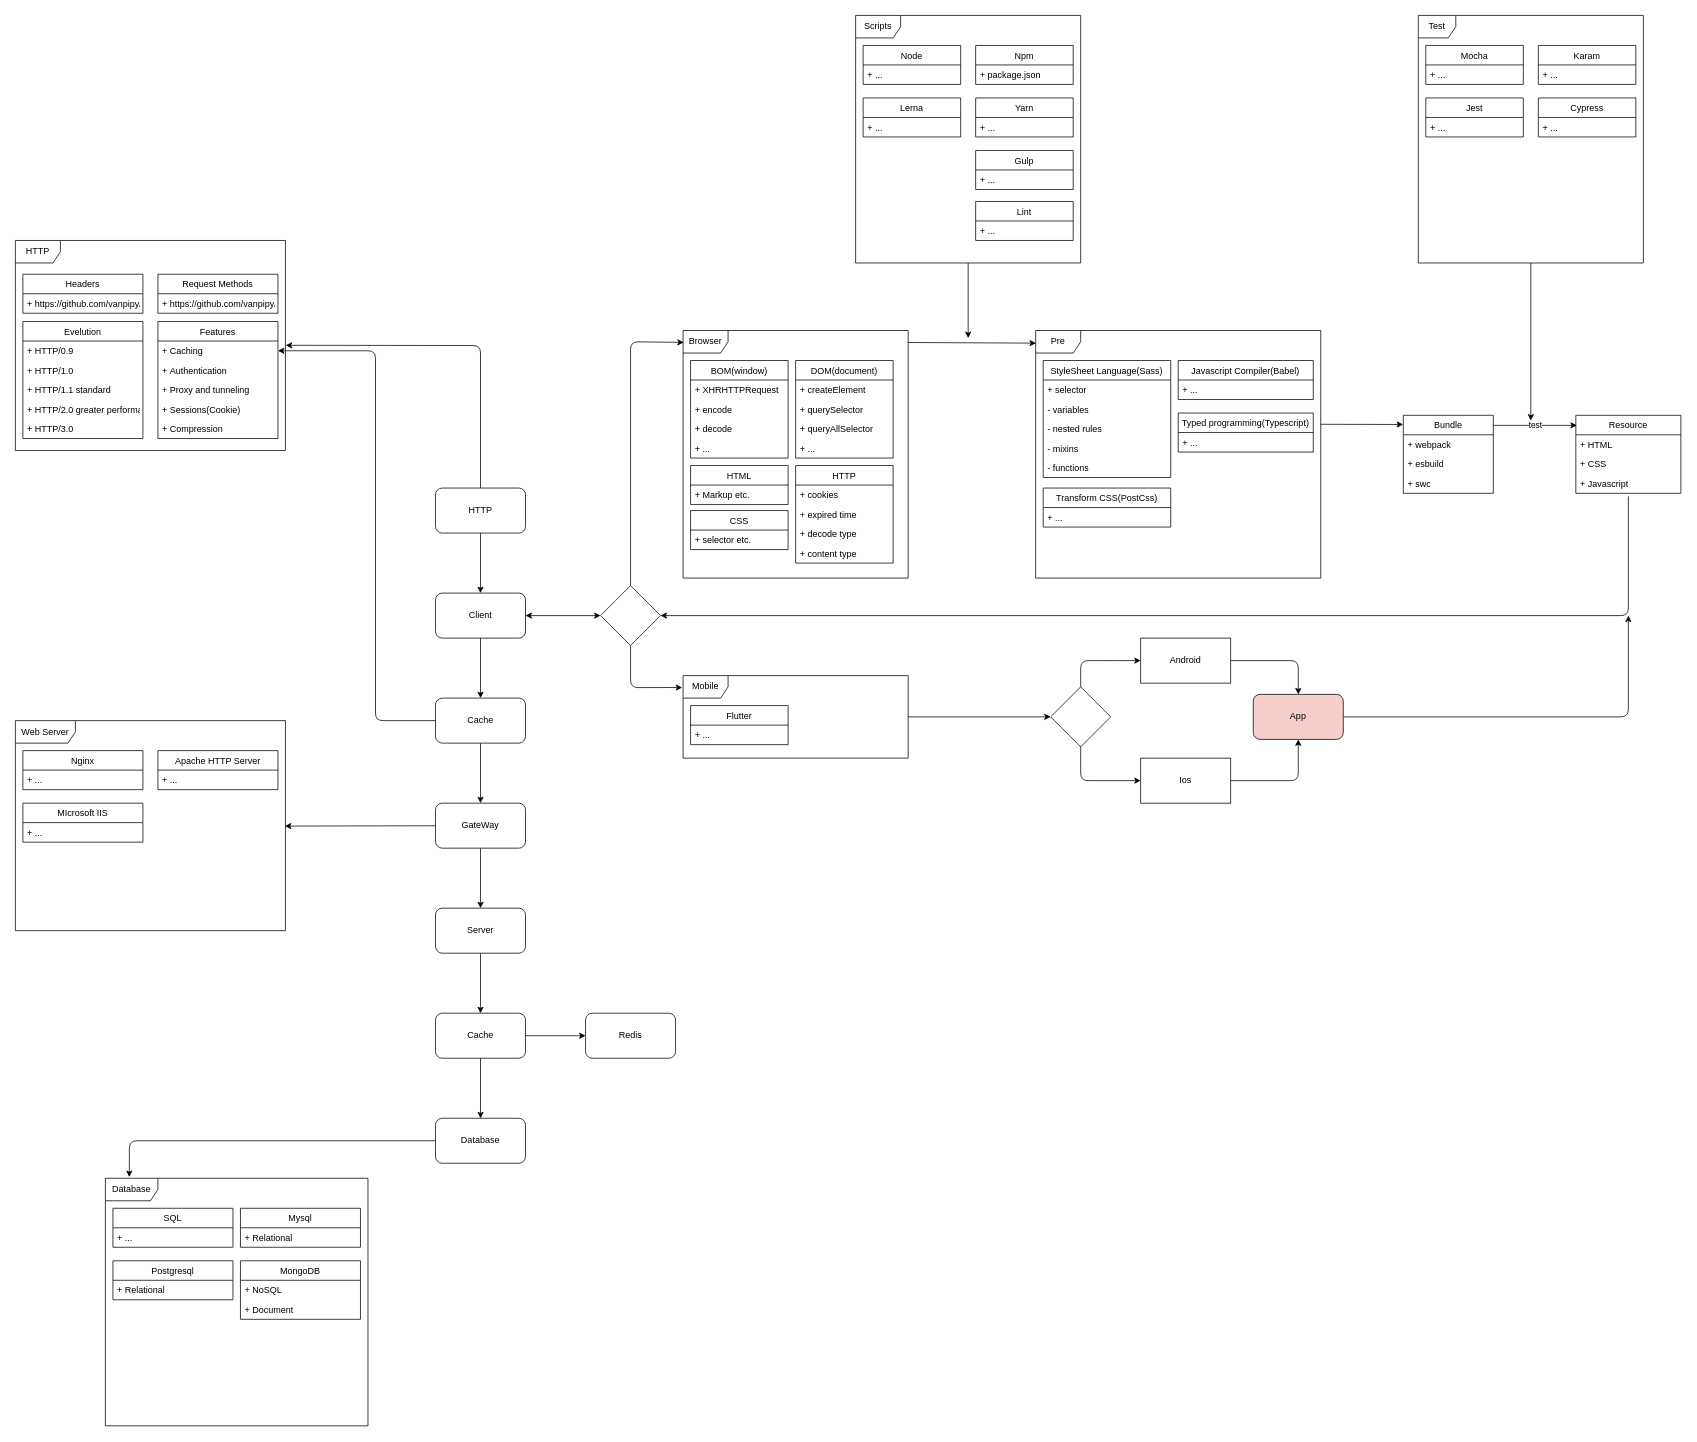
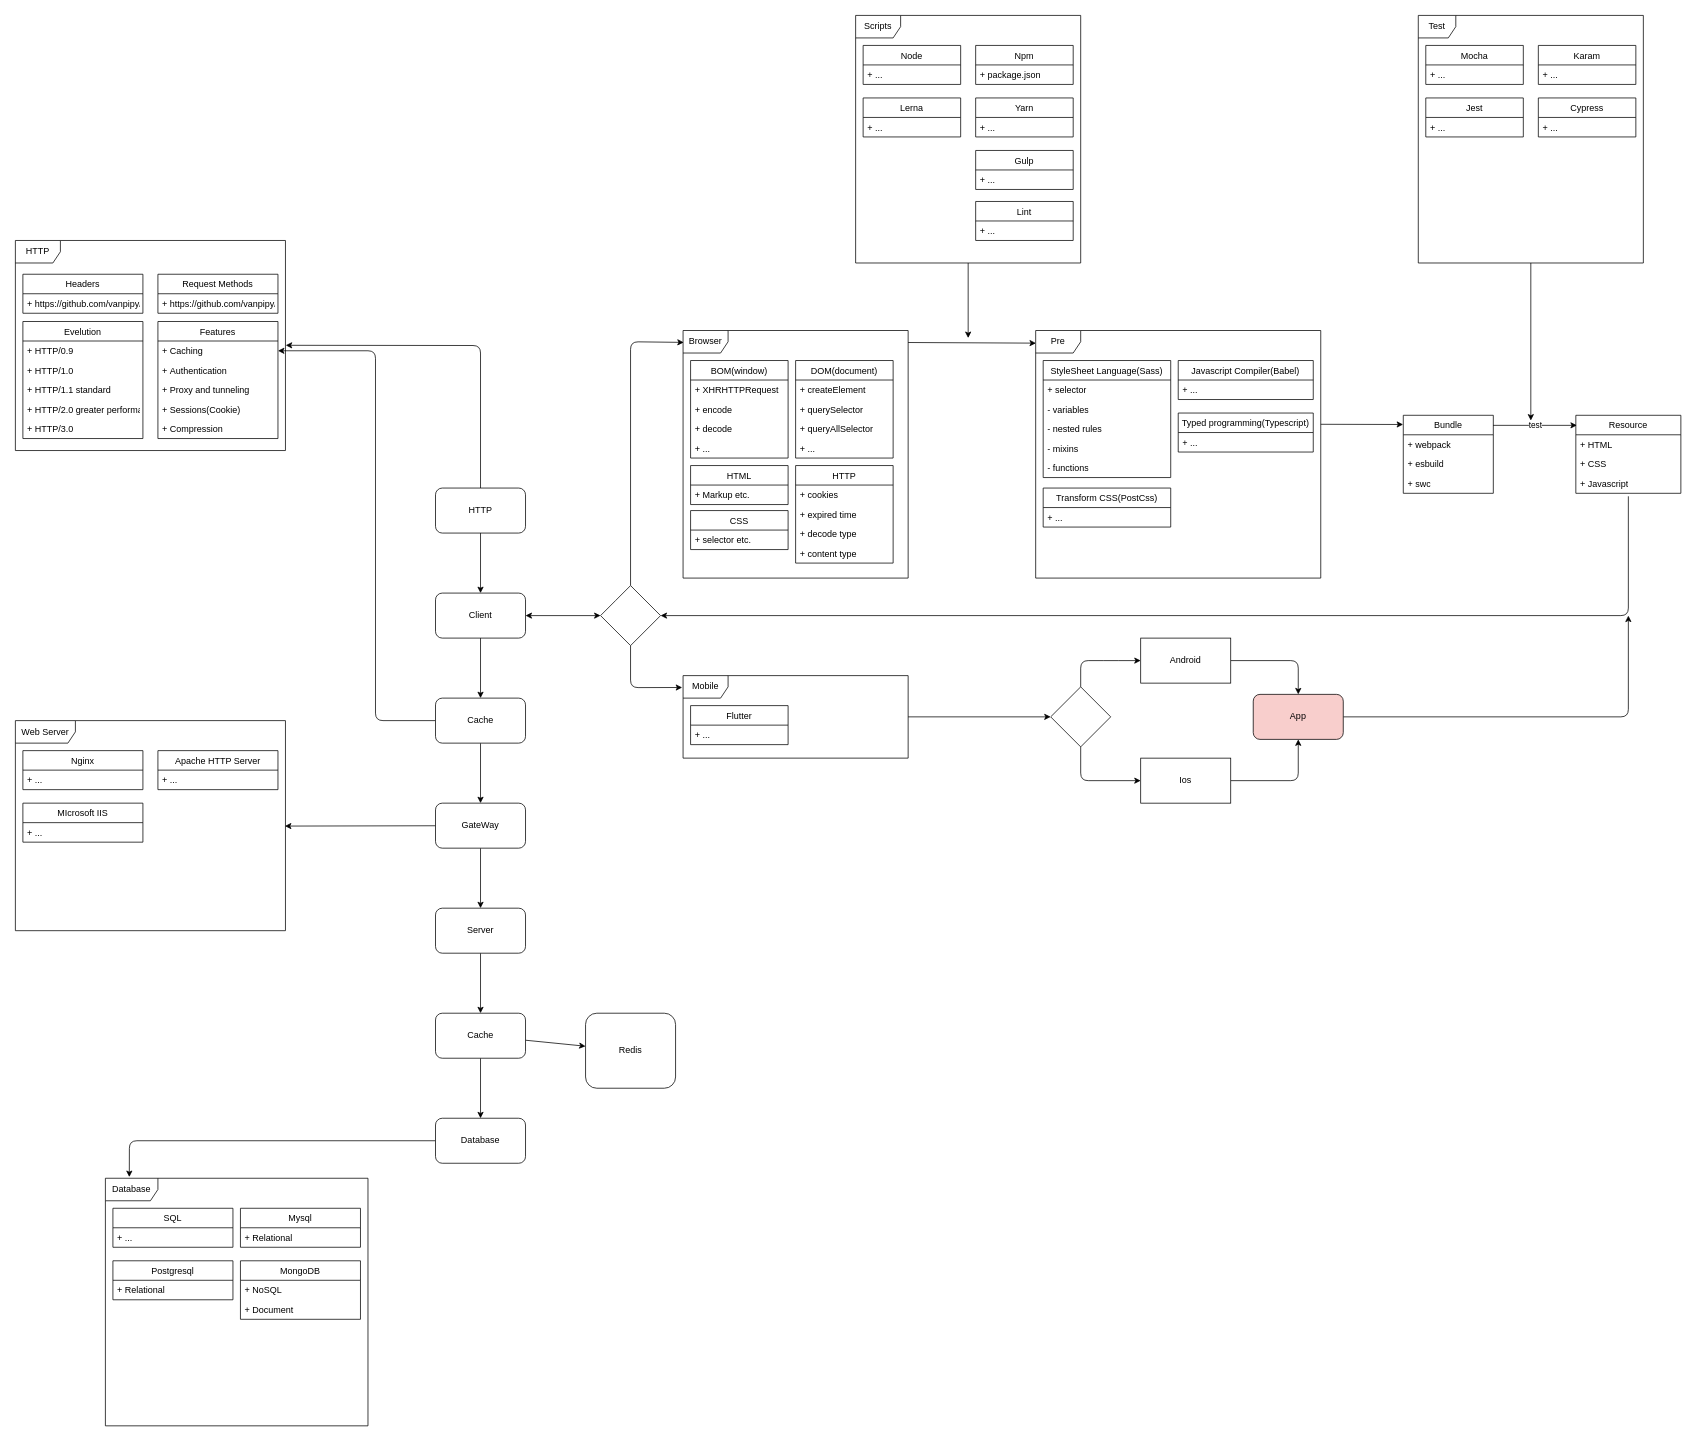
- <mxCell id="130" value="Redis" style="whiteSpace=wrap;html=1;rounded=1;" vertex="1" parent="1"><mxGeometry x="780" y="1350" width="120" height="60" as="geometry" /></mxCell>
+ <mxCell id="130" value="Redis" style="whiteSpace=wrap;html=1;rounded=1;" vertex="1" parent="1"><mxGeometry x="780" y="1350" width="120" height="100" as="geometry" /></mxCell>
